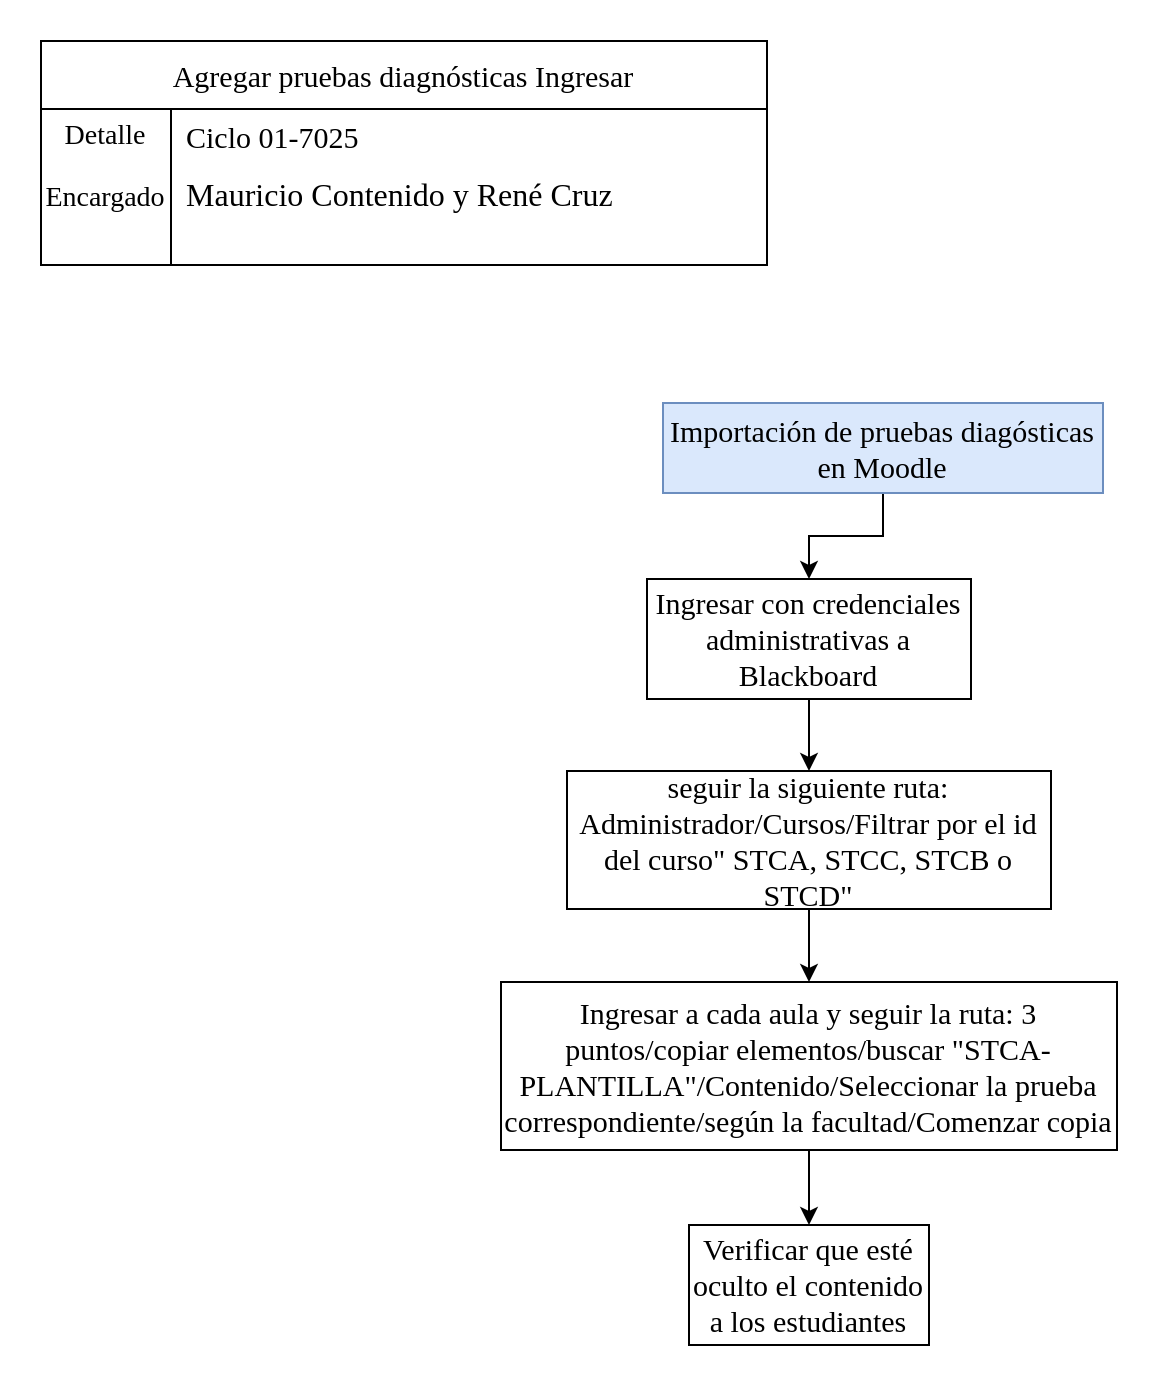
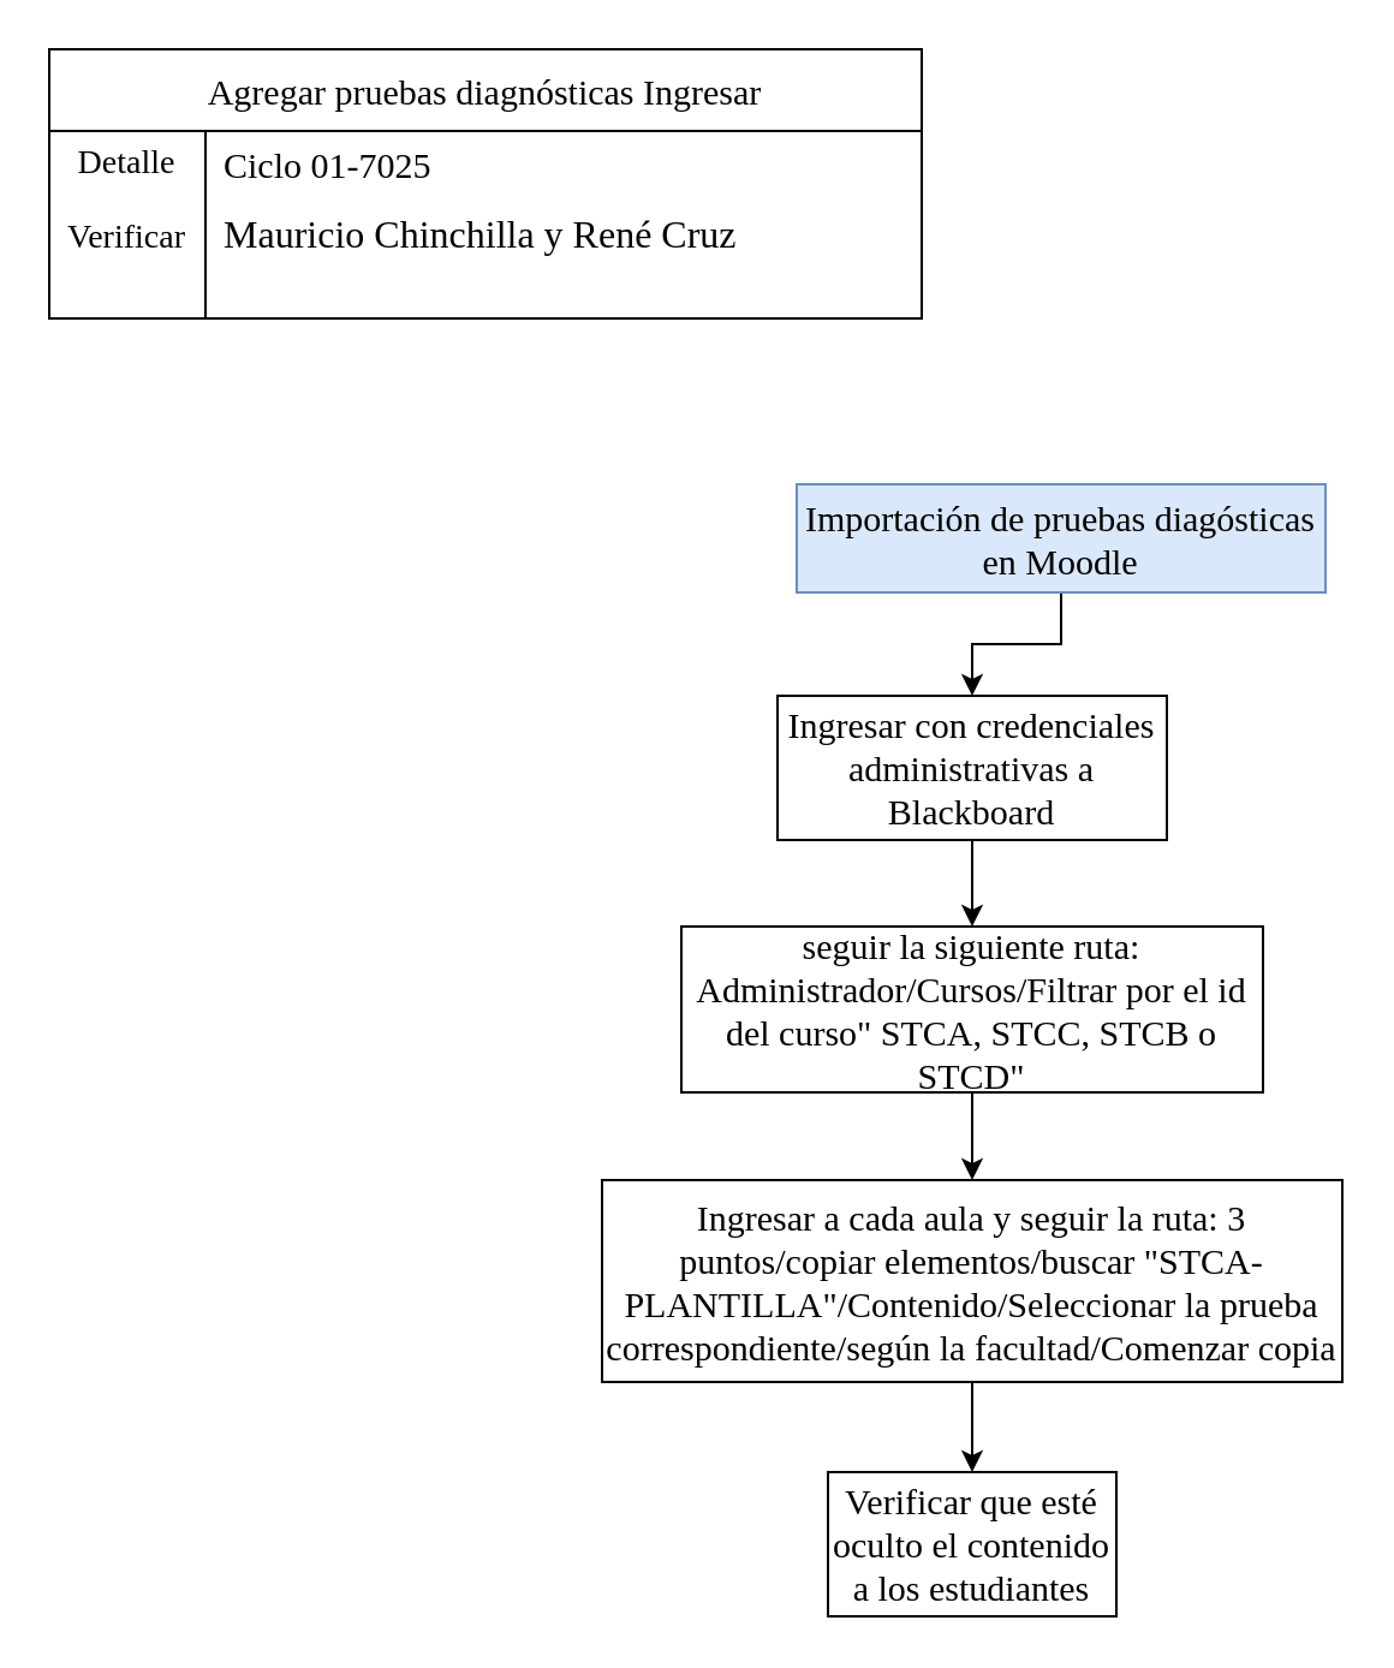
- <mxCell id="7" value="&lt;font style=&quot;font-size: 14px;&quot;&gt;Encargado&lt;/font&gt;" style="shape=partialRectangle;html=1;whiteSpace=wrap;connectable=0;fillColor=none;top=0;left=0;bottom=0;right=0;overflow=hidden;strokeColor=inherit;fontSize=16;fontFamily=Times New Roman;" vertex="1" parent="6"><mxGeometry width="65" height="31" as="geometry"><mxRectangle width="65" height="31" as="alternateBounds" /></mxGeometry></mxCell>
+ <mxCell id="7" value="&lt;font style=&quot;font-size: 14px;&quot;&gt;Verificar&lt;/font&gt;" style="shape=partialRectangle;html=1;whiteSpace=wrap;connectable=0;fillColor=none;top=0;left=0;bottom=0;right=0;overflow=hidden;strokeColor=inherit;fontSize=16;fontFamily=Times New Roman;" vertex="1" parent="6"><mxGeometry width="65" height="31" as="geometry"><mxRectangle width="65" height="31" as="alternateBounds" /></mxGeometry></mxCell>
- <mxCell id="8" value="Mauricio Contenido y René Cruz" style="shape=partialRectangle;html=1;whiteSpace=wrap;connectable=0;fillColor=none;top=0;left=0;bottom=0;right=0;align=left;spacingLeft=6;overflow=hidden;strokeColor=inherit;fontSize=16;fontFamily=Times New Roman;" vertex="1" parent="6"><mxGeometry x="65" width="298" height="31" as="geometry"><mxRectangle width="298" height="31" as="alternateBounds" /></mxGeometry></mxCell>
+ <mxCell id="8" value="Mauricio Chinchilla y René Cruz" style="shape=partialRectangle;html=1;whiteSpace=wrap;connectable=0;fillColor=none;top=0;left=0;bottom=0;right=0;align=left;spacingLeft=6;overflow=hidden;strokeColor=inherit;fontSize=16;fontFamily=Times New Roman;" vertex="1" parent="6"><mxGeometry x="65" width="298" height="31" as="geometry"><mxRectangle width="298" height="31" as="alternateBounds" /></mxGeometry></mxCell>
